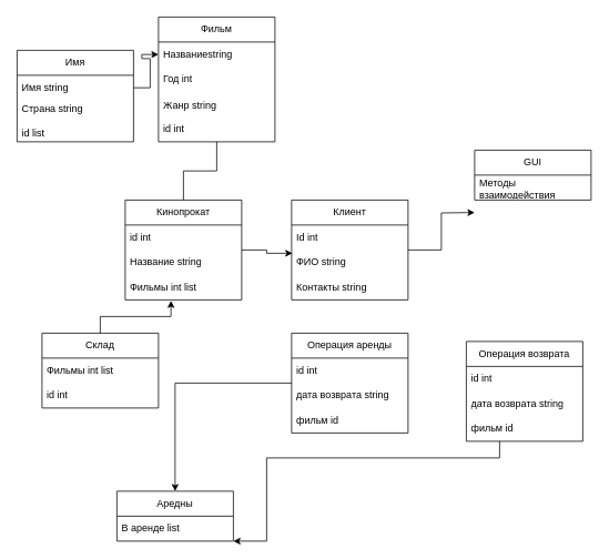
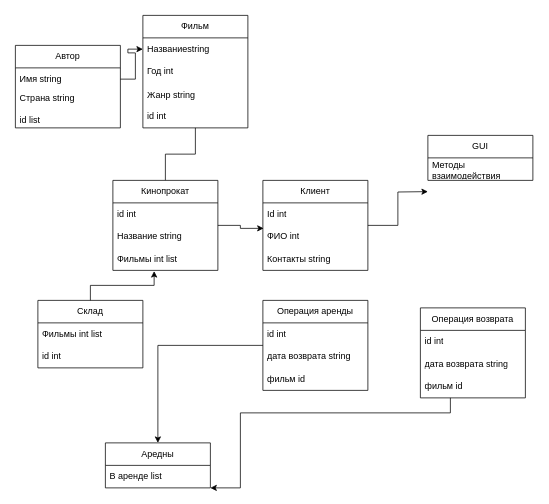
- <mxCell id="2" value="Имя" style="swimlane;fontStyle=0;childLayout=stackLayout;horizontal=1;startSize=30;horizontalStack=0;resizeParent=1;resizeParentMax=0;resizeLast=0;collapsible=1;marginBottom=0;whiteSpace=wrap;html=1;" vertex="1" parent="1"><mxGeometry x="20" y="60" width="140" height="110" as="geometry" /></mxCell>
+ <mxCell id="2" value="Автор" style="swimlane;fontStyle=0;childLayout=stackLayout;horizontal=1;startSize=30;horizontalStack=0;resizeParent=1;resizeParentMax=0;resizeLast=0;collapsible=1;marginBottom=0;whiteSpace=wrap;html=1;" vertex="1" parent="1"><mxGeometry x="20" y="60" width="140" height="110" as="geometry" /></mxCell>
- <mxCell id="19" value="ФИО string" style="text;strokeColor=none;fillColor=none;align=left;verticalAlign=middle;spacingLeft=4;spacingRight=4;overflow=hidden;points=[[0,0.5],[1,0.5]];portConstraint=eastwest;rotatable=0;whiteSpace=wrap;html=1;" vertex="1" parent="17"><mxGeometry y="60" width="140" height="30" as="geometry" /></mxCell>
+ <mxCell id="19" value="ФИО int" style="text;strokeColor=none;fillColor=none;align=left;verticalAlign=middle;spacingLeft=4;spacingRight=4;overflow=hidden;points=[[0,0.5],[1,0.5]];portConstraint=eastwest;rotatable=0;whiteSpace=wrap;html=1;" vertex="1" parent="17"><mxGeometry y="60" width="140" height="30" as="geometry" /></mxCell>
